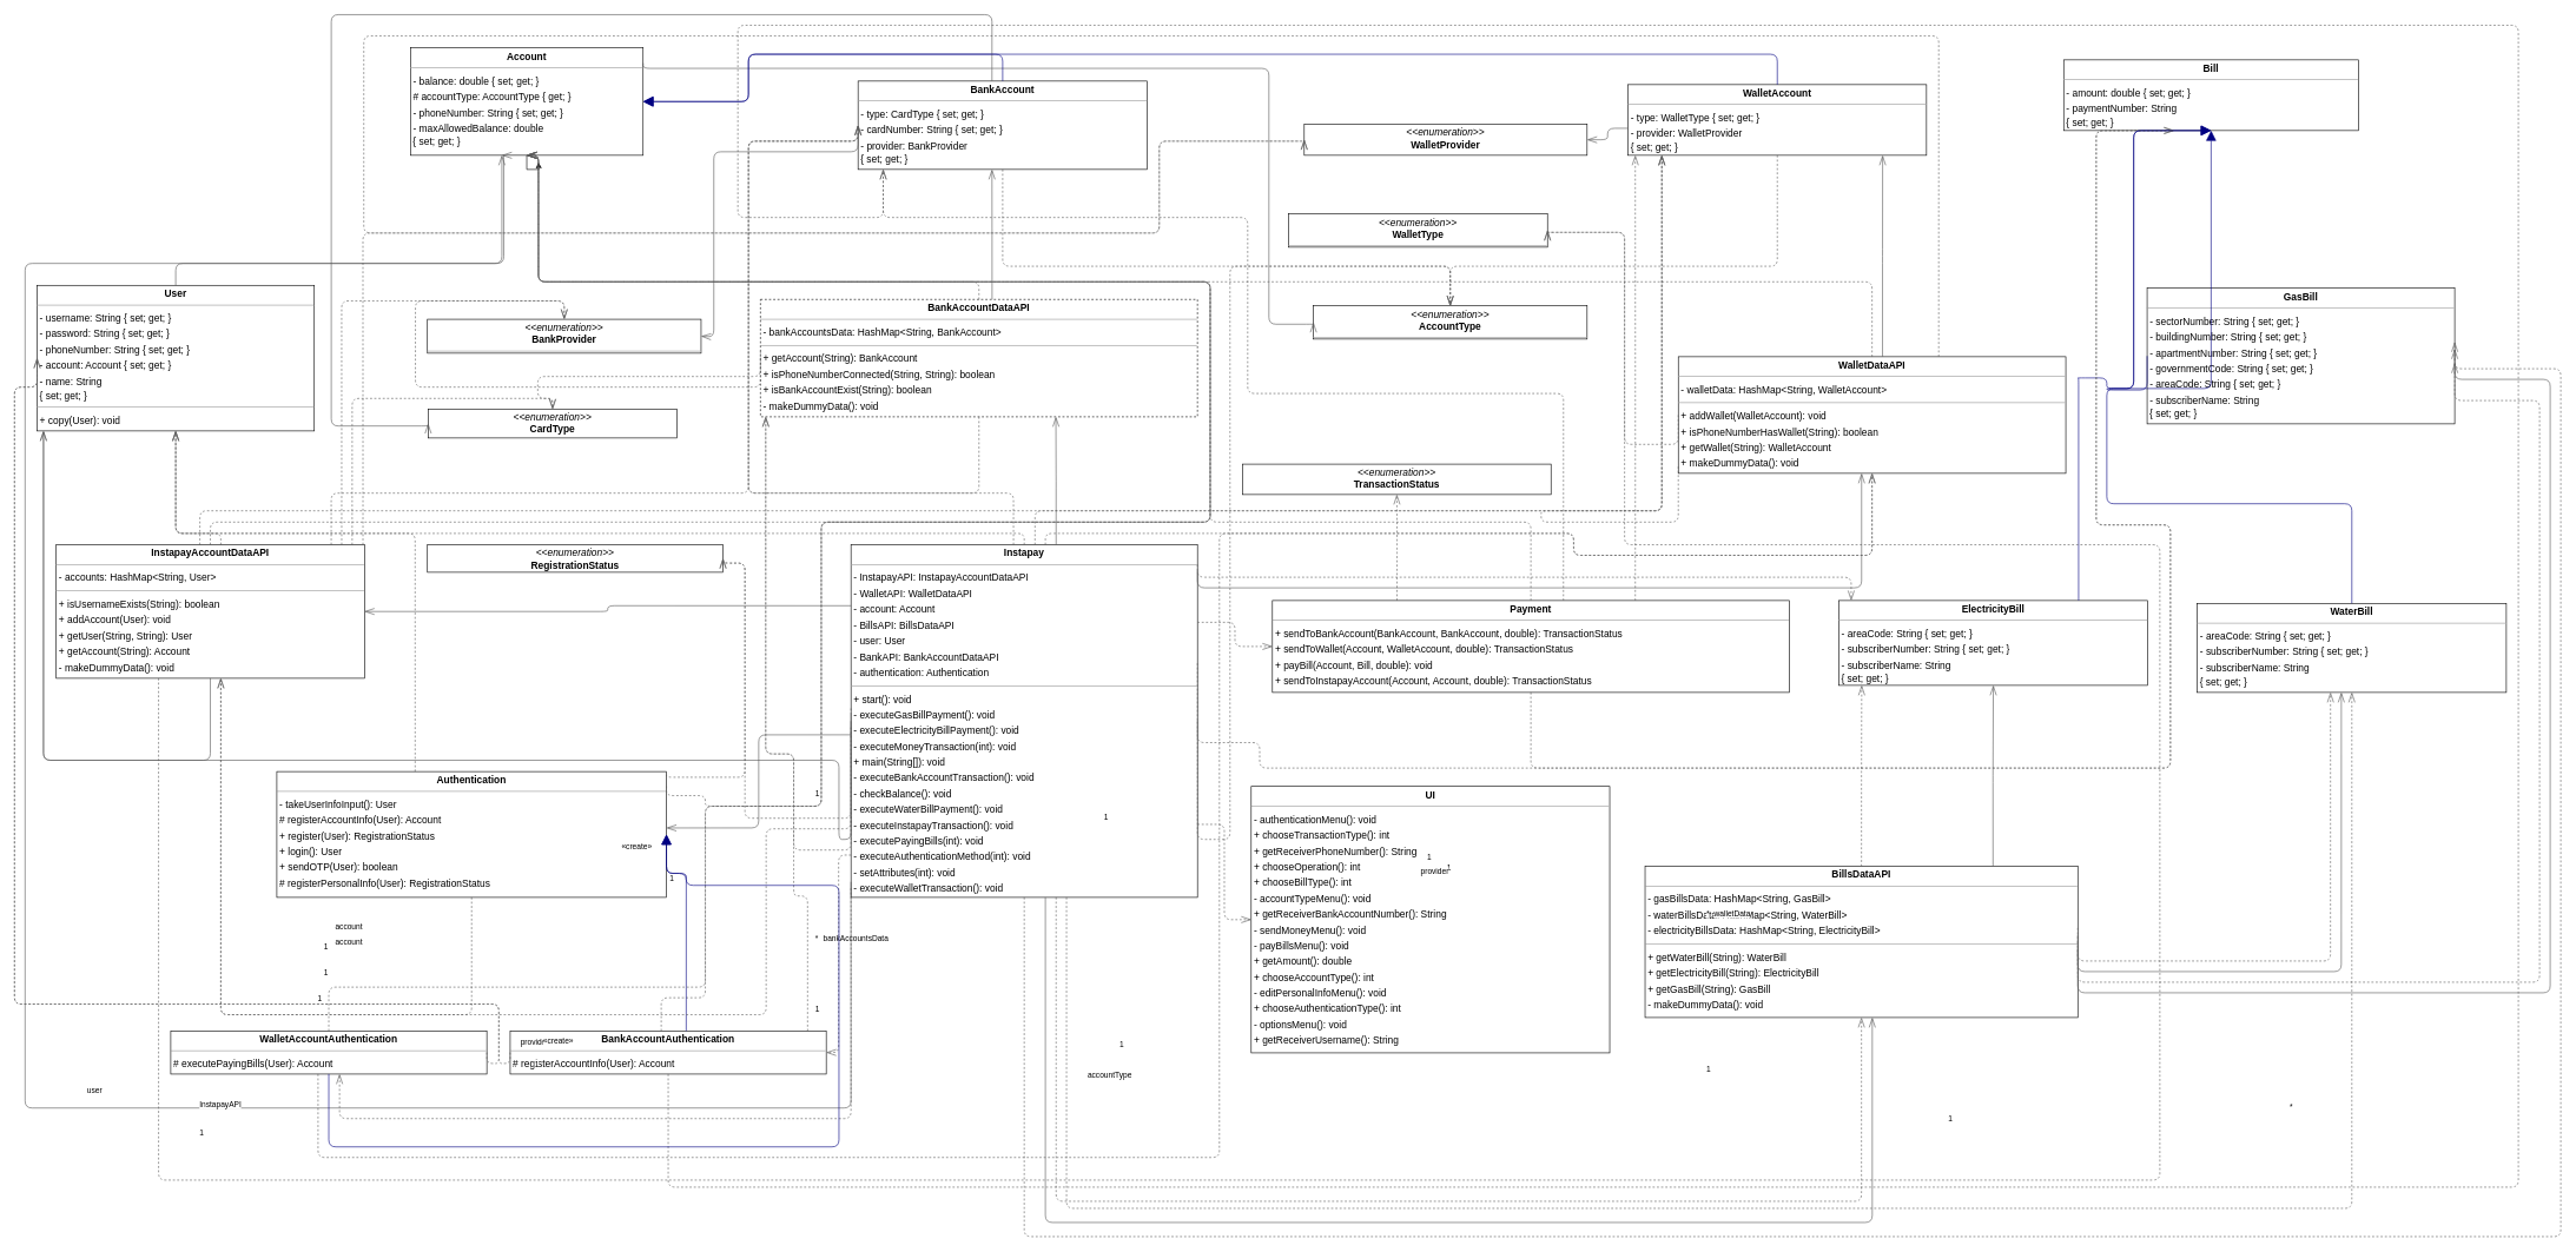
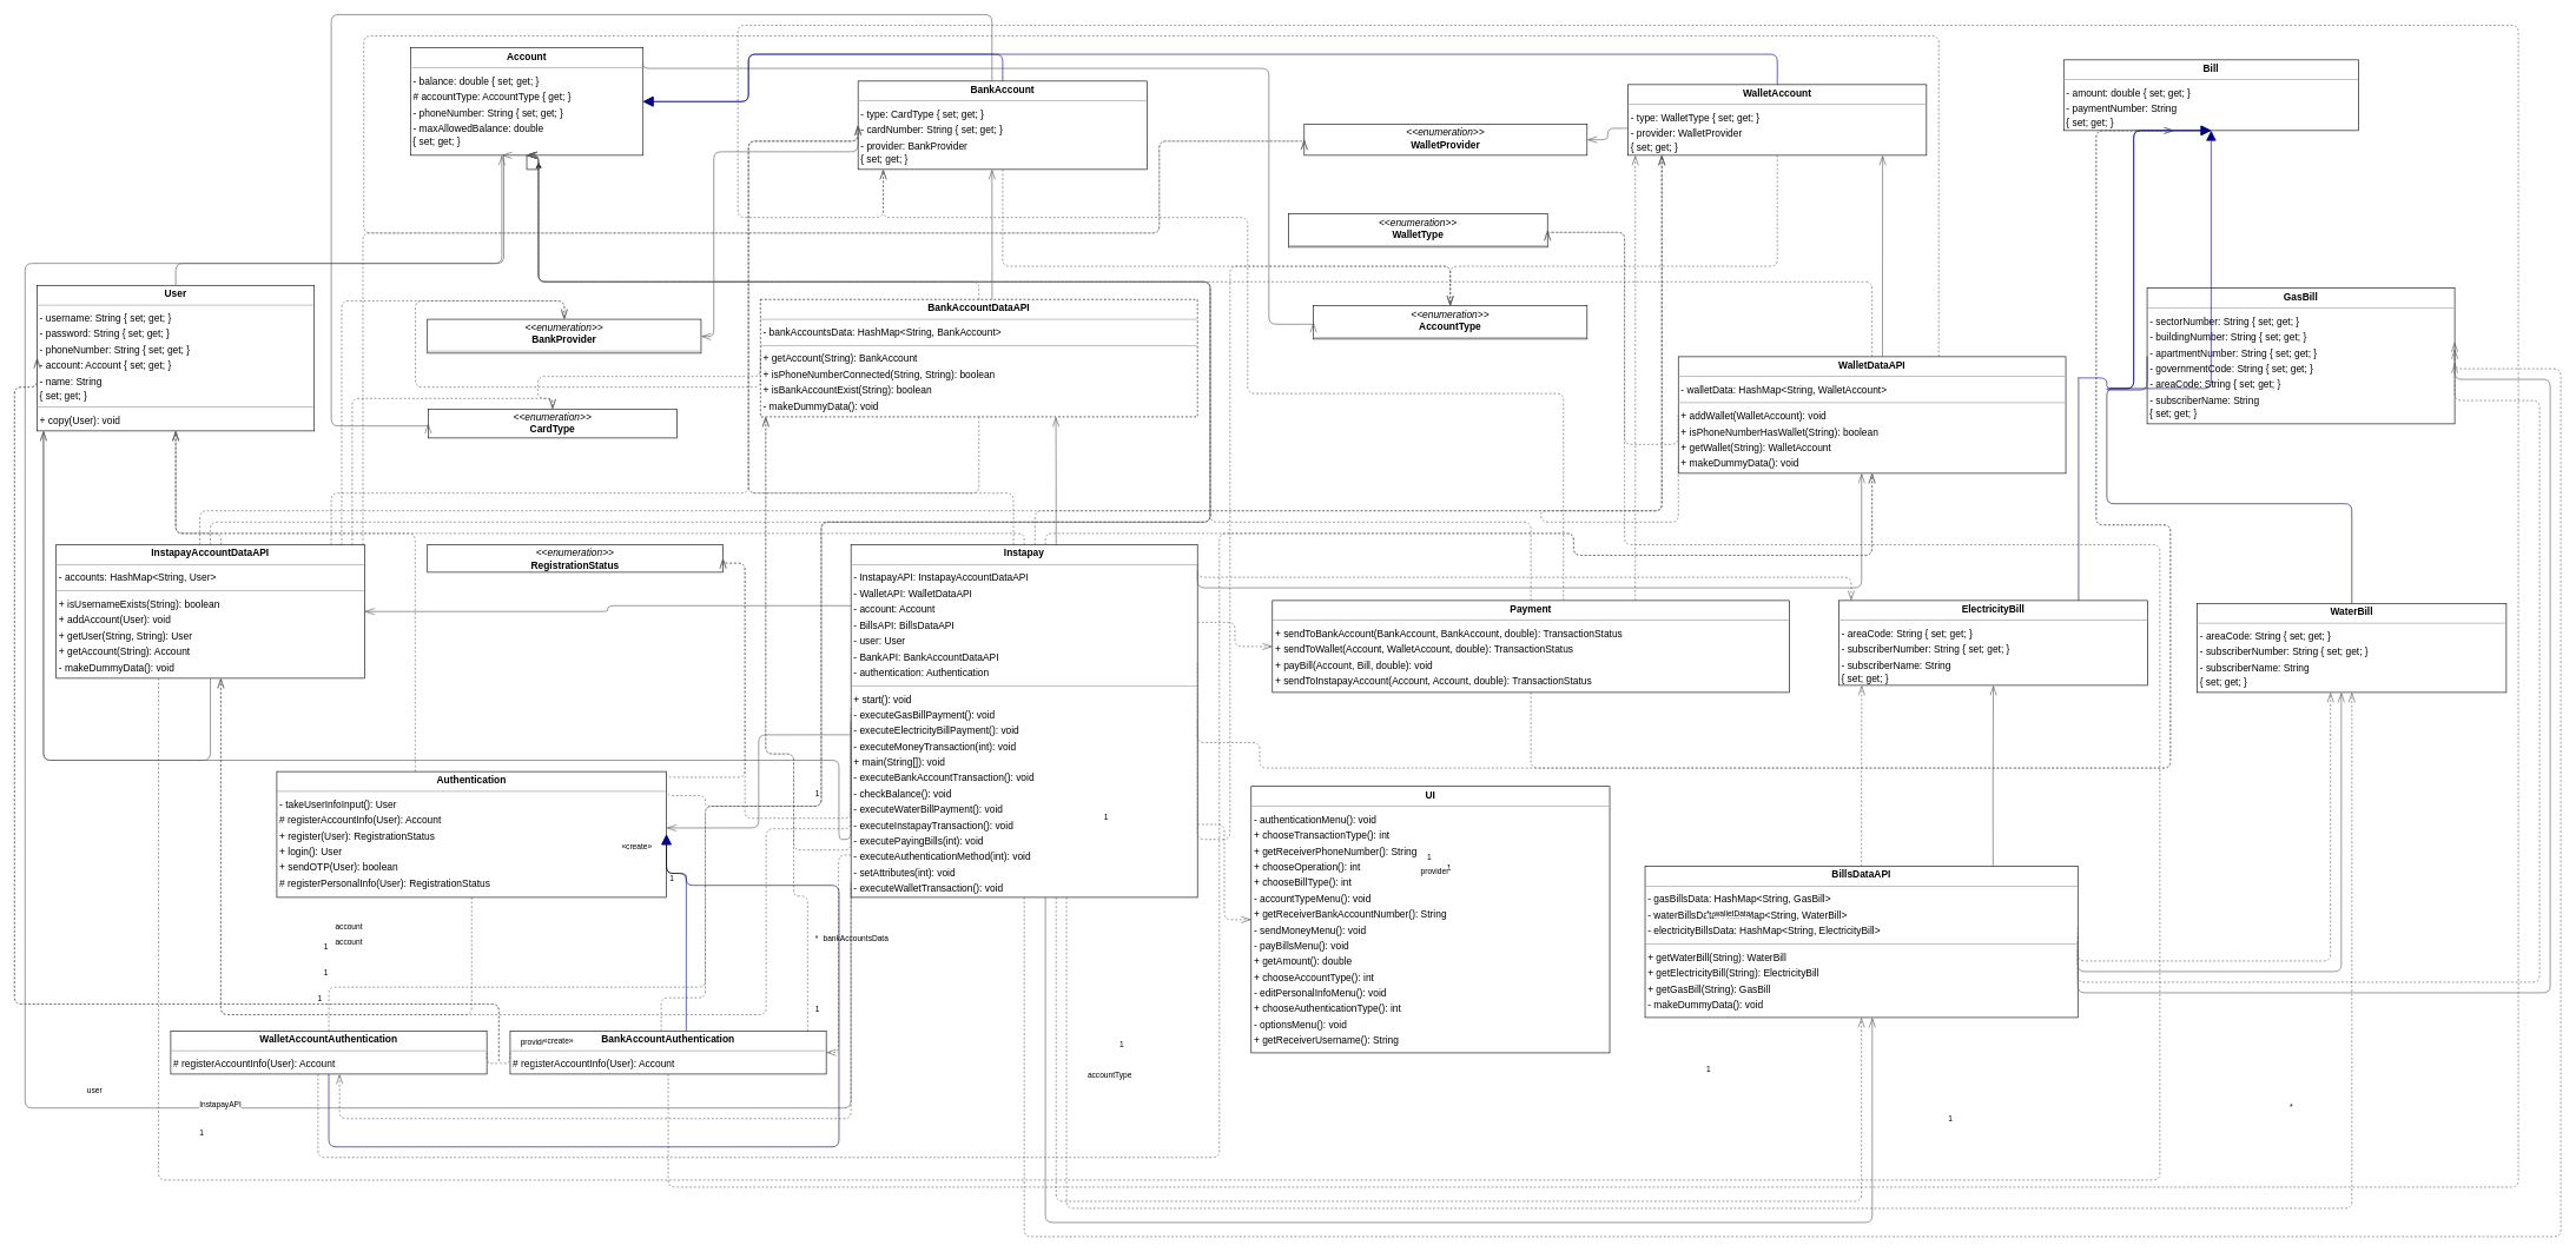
- <mxCell id="19" value="&lt;p style=&quot;margin:0px;margin-top:4px;text-align:center;&quot;&gt;&lt;i&gt;&amp;lt;&amp;lt;enumeration&amp;gt;&amp;gt;&lt;/i&gt;&lt;br/&gt;&lt;b&gt;TransactionStatus&lt;/b&gt;&lt;/p&gt;&lt;hr size=&quot;1&quot;/&gt;&lt;p style=&quot;margin:0 0 0 4px;line-height:1.6;&quot;&gt;+ TRANSACTION_FAILED: &lt;br/&gt;+ TRANSACTION_SUCCESS: &lt;br/&gt;+ TRANSACTION_DENIED: &lt;/p&gt;&lt;hr size=&quot;1&quot;/&gt;&lt;p style=&quot;margin:0 0 0 4px;line-height:1.6;&quot;&gt;+ values(): TransactionStatus[]&lt;br/&gt;+ valueOf(String): TransactionStatus&lt;/p&gt;" style="verticalAlign=top;align=left;overflow=fill;fontSize=14;fontFamily=Helvetica;html=1;rounded=0;shadow=0;comic=0;labelBackgroundColor=none;strokeWidth=1;" parent="1" vertex="1"><mxGeometry x="1757" y="656" width="436" height="43" as="geometry" /></mxCell>
- <mxCell id="111" value="" style="html=1;rounded=1;edgeStyle=orthogonalEdgeStyle;dashed=1;startArrow=none;endArrow=openThin;endSize=12;strokeColor=#595959;exitX=0.241;exitY=0.000;exitDx=0;exitDy=0;entryX=0.500;entryY=1.001;entryDx=0;entryDy=0;" parent="1" source="17" target="19" edge="1"><mxGeometry width="50" height="50" relative="1" as="geometry"><Array as="points" /></mxGeometry></mxCell>
- <mxCell id="23" value="&lt;p style=&quot;margin:0px;margin-top:4px;text-align:center;&quot;&gt;&lt;b&gt;WalletAccountAuthentication&lt;/b&gt;&lt;/p&gt;&lt;hr size=&quot;1&quot;/&gt;&lt;p style=&quot;margin:0 0 0 4px;line-height:1.6;&quot;&gt;# executePayingBills(User): Account&lt;/p&gt;" style="verticalAlign=top;align=left;overflow=fill;fontSize=14;fontFamily=Helvetica;html=1;rounded=0;shadow=0;comic=0;labelBackgroundColor=none;strokeWidth=1;" parent="1" vertex="1"><mxGeometry x="241" y="1458" width="447" height="61" as="geometry" /></mxCell>
+ <mxCell id="23" value="&lt;p style=&quot;margin:0px;margin-top:4px;text-align:center;&quot;&gt;&lt;b&gt;WalletAccountAuthentication&lt;/b&gt;&lt;/p&gt;&lt;hr size=&quot;1&quot;/&gt;&lt;p style=&quot;margin:0 0 0 4px;line-height:1.6;&quot;&gt;# registerAccountInfo(User): Account&lt;/p&gt;" style="verticalAlign=top;align=left;overflow=fill;fontSize=14;fontFamily=Helvetica;html=1;rounded=0;shadow=0;comic=0;labelBackgroundColor=none;strokeWidth=1;" parent="1" vertex="1"><mxGeometry x="241" y="1458" width="447" height="61" as="geometry" /></mxCell>
